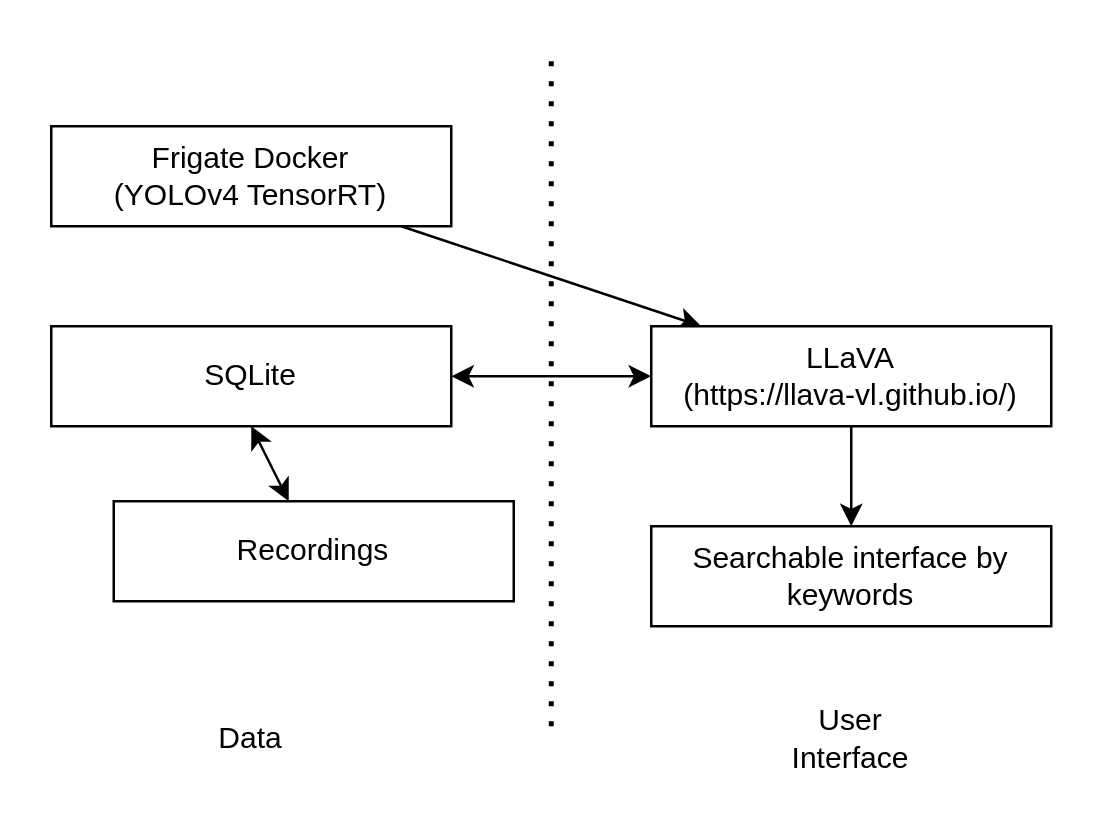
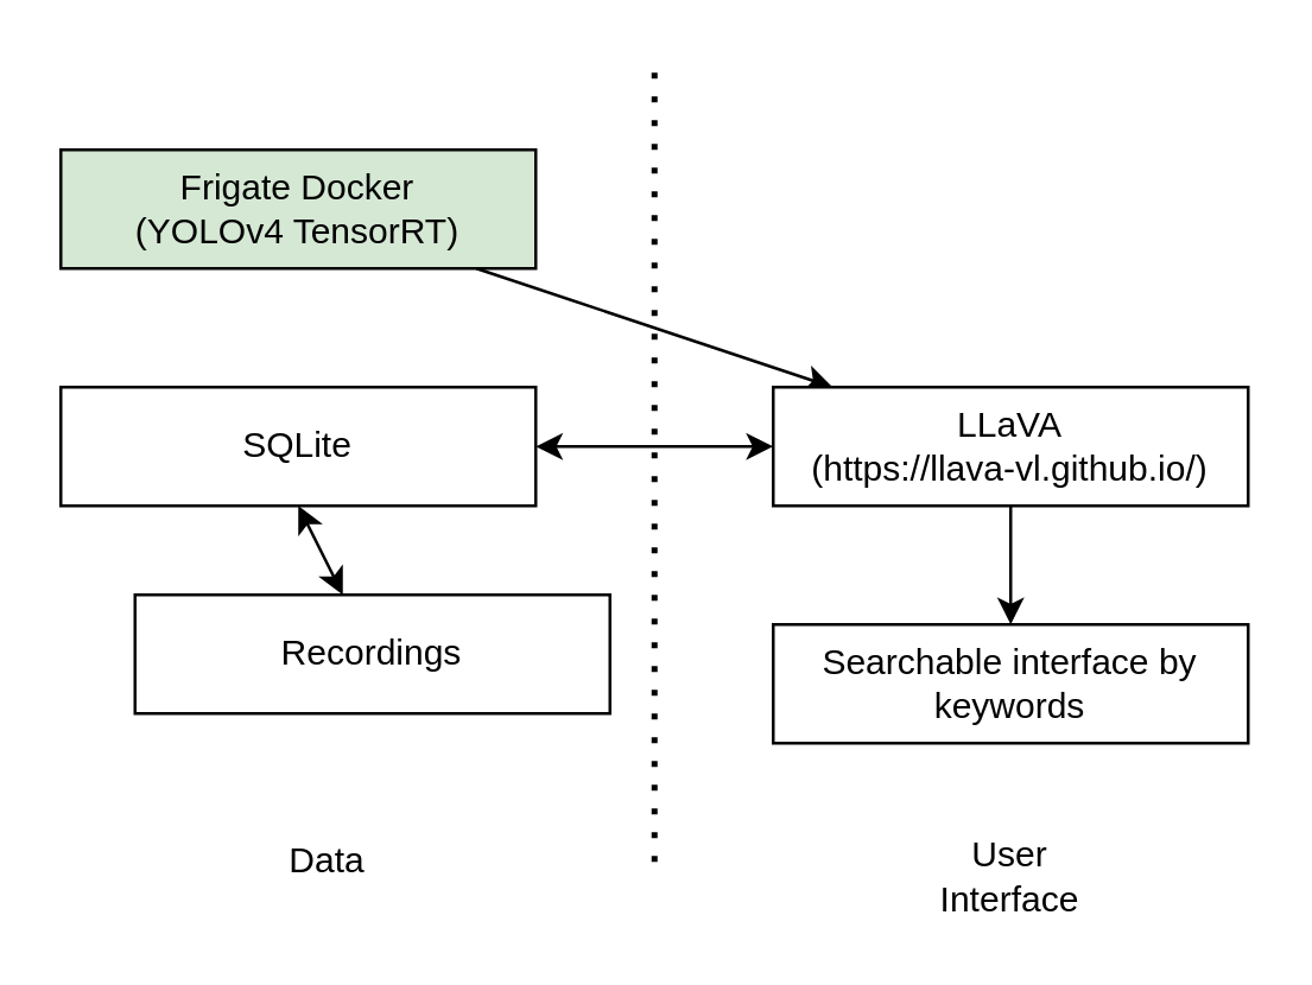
- <mxCell id="3" value="Frigate Docker&lt;br&gt;(YOLOv4 TensorRT)" style="rounded=0;whiteSpace=wrap;html=1;" parent="1" vertex="1"><mxGeometry x="20" y="50" width="160" height="40" as="geometry" /></mxCell>
+ <mxCell id="3" value="Frigate Docker&lt;br&gt;(YOLOv4 TensorRT)" style="rounded=0;whiteSpace=wrap;html=1;fillColor=#d5e8d4;" parent="1" vertex="1"><mxGeometry x="20" y="50" width="160" height="40" as="geometry" /></mxCell>
- <mxCell id="11" value="Data" style="text;html=1;strokeColor=none;fillColor=none;align=center;verticalAlign=middle;whiteSpace=wrap;rounded=0;" parent="1" vertex="1"><mxGeometry x="70" y="280" width="60" height="30" as="geometry" /></mxCell>
+ <mxCell id="11" value="Data" style="text;html=1;strokeColor=none;fillColor=none;align=center;verticalAlign=middle;whiteSpace=wrap;rounded=0;" parent="1" vertex="1"><mxGeometry x="80" y="275" width="60" height="30" as="geometry" /></mxCell>
